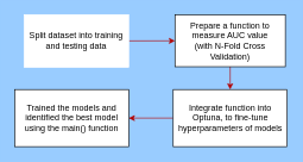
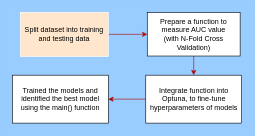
- <mxCell id="8" value="Split dataset into training and testing data" style="rounded=0;whiteSpace=wrap;html=1;fontColor=default;labelBackgroundColor=none;strokeColor=#FFFFFF;" vertex="1" parent="1"><mxGeometry x="33" y="20" width="147" height="74" as="geometry" /></mxCell>
+ <mxCell id="8" value="Split dataset into training and testing data" style="rounded=0;whiteSpace=wrap;html=1;fontColor=default;labelBackgroundColor=none;strokeColor=#FFFFFF;fillColor=#ffe6cc;" vertex="1" parent="1"><mxGeometry x="33" y="20" width="147" height="74" as="geometry" /></mxCell>
